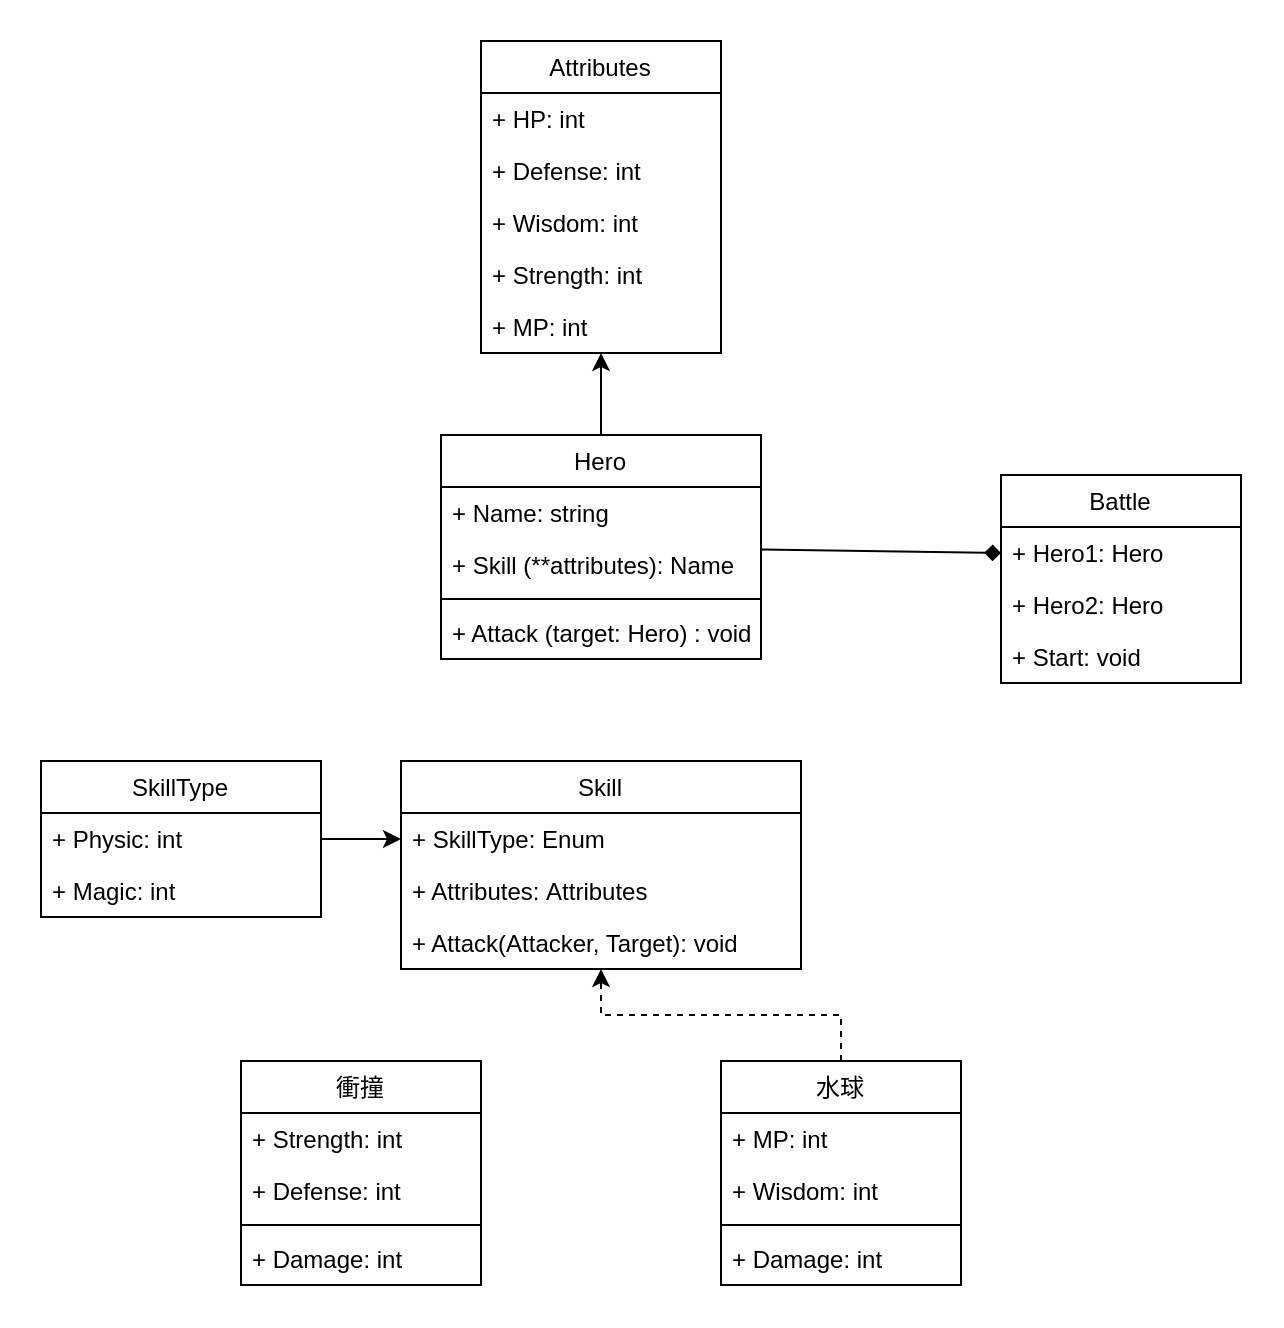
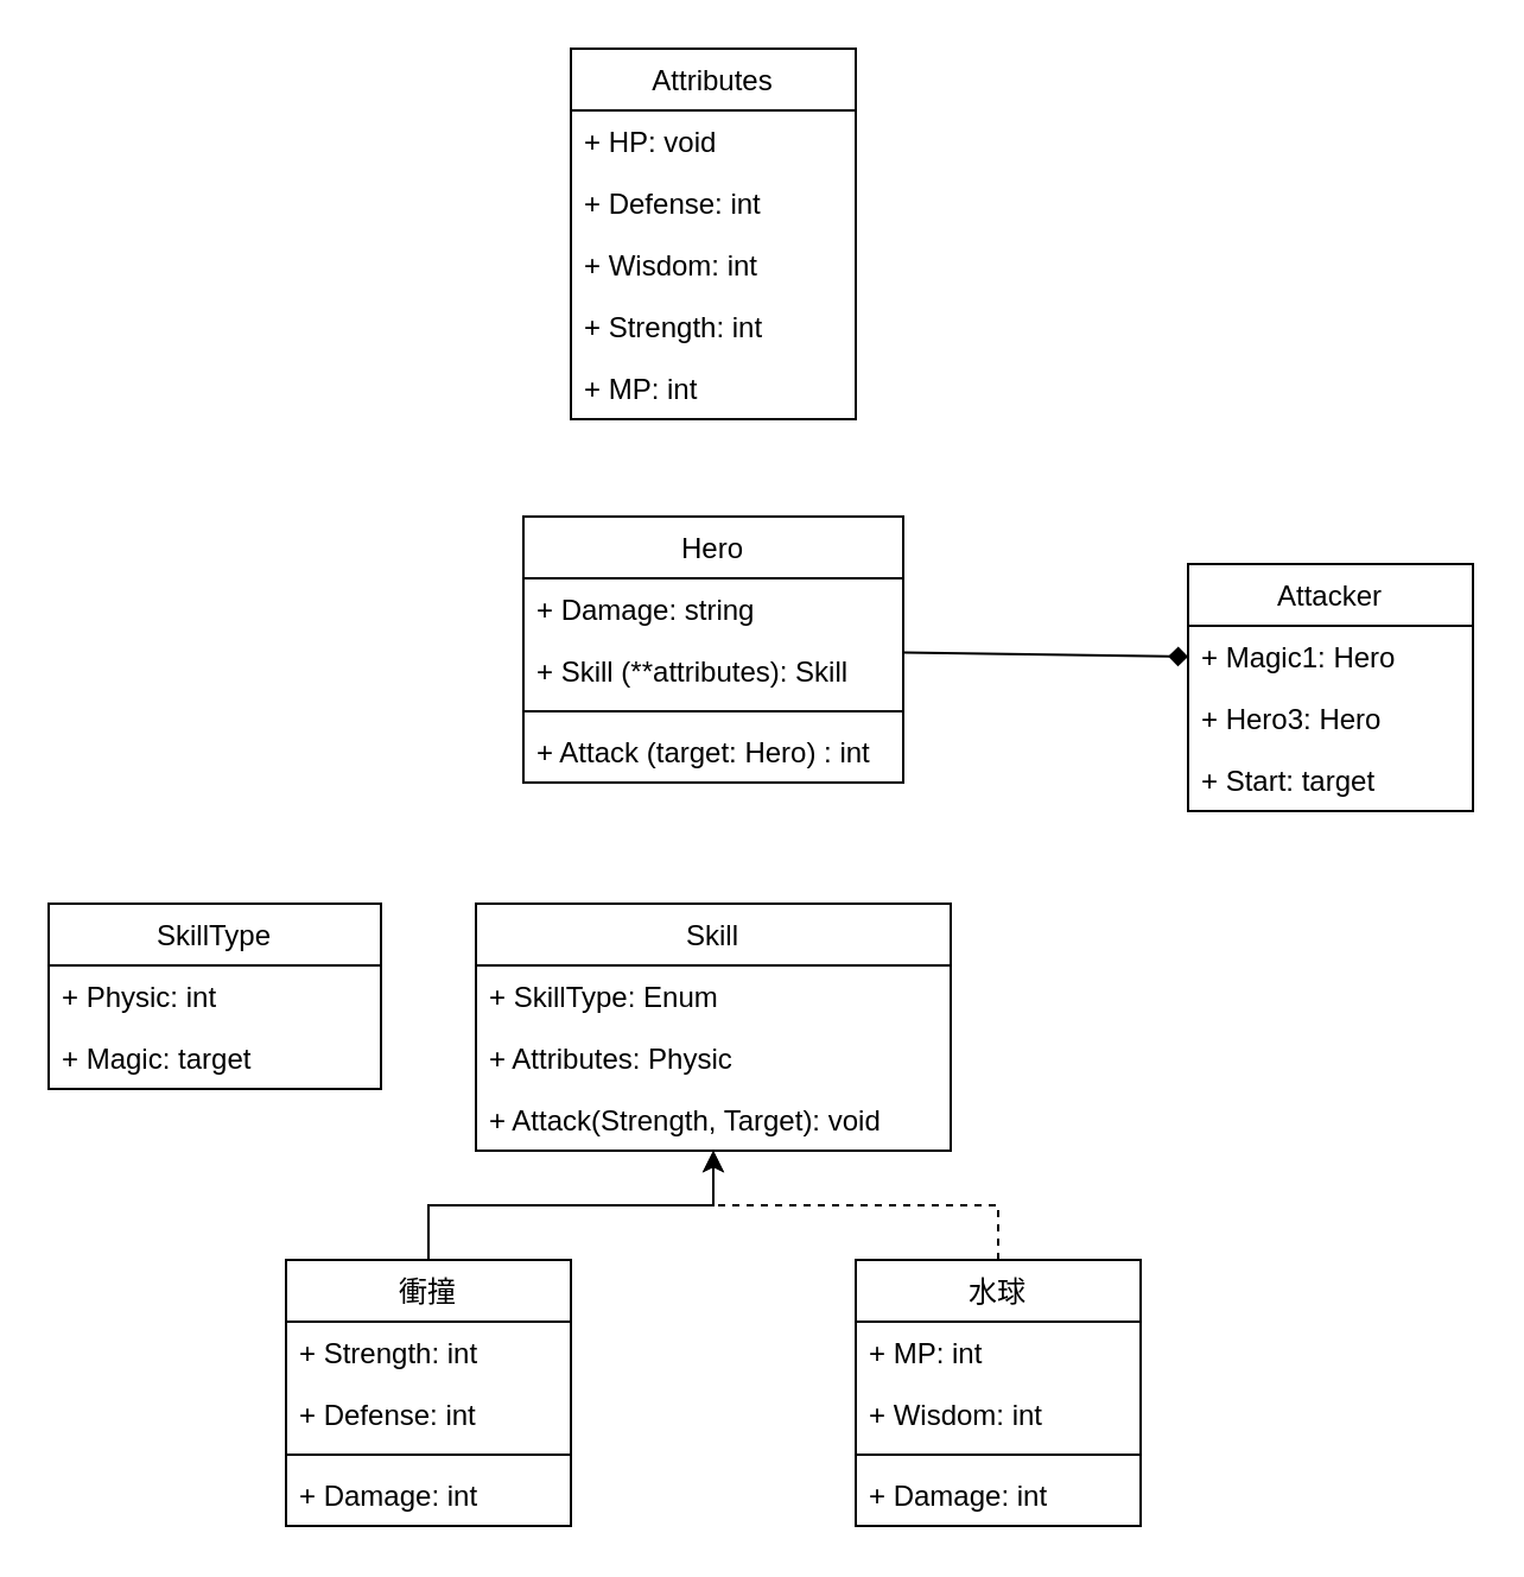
- <mxCell id="29" value="+ HP: int" style="text;strokeColor=none;fillColor=none;align=left;verticalAlign=top;spacingLeft=4;spacingRight=4;overflow=hidden;rotatable=0;points=[[0,0.5],[1,0.5]];portConstraint=eastwest;" parent="28" vertex="1"><mxGeometry y="26" width="120" height="26" as="geometry" /></mxCell>
+ <mxCell id="29" value="+ HP: void" style="text;strokeColor=none;fillColor=none;align=left;verticalAlign=top;spacingLeft=4;spacingRight=4;overflow=hidden;rotatable=0;points=[[0,0.5],[1,0.5]];portConstraint=eastwest;" parent="28" vertex="1"><mxGeometry y="26" width="120" height="26" as="geometry" /></mxCell>
- <mxCell id="2" style="edgeStyle=orthogonalEdgeStyle;rounded=0;orthogonalLoop=1;jettySize=auto;html=1;exitX=0.5;exitY=0;exitDx=0;exitDy=0;" edge="1" parent="1" source="3" target="28"><mxGeometry relative="1" as="geometry" /></mxCell>
- <mxCell id="24" value="Battle" style="swimlane;fontStyle=0;childLayout=stackLayout;horizontal=1;startSize=26;fillColor=none;horizontalStack=0;resizeParent=1;resizeParentMax=0;resizeLast=0;collapsible=1;marginBottom=0;" parent="1" vertex="1"><mxGeometry x="500" y="237" width="120" height="104" as="geometry" /></mxCell>
+ <mxCell id="24" value="Attacker" style="swimlane;fontStyle=0;childLayout=stackLayout;horizontal=1;startSize=26;fillColor=none;horizontalStack=0;resizeParent=1;resizeParentMax=0;resizeLast=0;collapsible=1;marginBottom=0;" parent="1" vertex="1"><mxGeometry x="500" y="237" width="120" height="104" as="geometry" /></mxCell>
- <mxCell id="4" value="+ Name: string" style="text;strokeColor=none;fillColor=none;align=left;verticalAlign=top;spacingLeft=4;spacingRight=4;overflow=hidden;rotatable=0;points=[[0,0.5],[1,0.5]];portConstraint=eastwest;" parent="3" vertex="1"><mxGeometry y="26" width="160" height="26" as="geometry" /></mxCell>
+ <mxCell id="4" value="+ Damage: string" style="text;strokeColor=none;fillColor=none;align=left;verticalAlign=top;spacingLeft=4;spacingRight=4;overflow=hidden;rotatable=0;points=[[0,0.5],[1,0.5]];portConstraint=eastwest;" parent="3" vertex="1"><mxGeometry y="26" width="160" height="26" as="geometry" /></mxCell>
- <mxCell id="25" value="+ Hero1: Hero" style="text;strokeColor=none;fillColor=none;align=left;verticalAlign=top;spacingLeft=4;spacingRight=4;overflow=hidden;rotatable=0;points=[[0,0.5],[1,0.5]];portConstraint=eastwest;" parent="24" vertex="1"><mxGeometry y="26" width="120" height="26" as="geometry" /></mxCell>
+ <mxCell id="25" value="+ Magic1: Hero" style="text;strokeColor=none;fillColor=none;align=left;verticalAlign=top;spacingLeft=4;spacingRight=4;overflow=hidden;rotatable=0;points=[[0,0.5],[1,0.5]];portConstraint=eastwest;" parent="24" vertex="1"><mxGeometry y="26" width="120" height="26" as="geometry" /></mxCell>
- <mxCell id="5" value="+ Skill (**attributes): Name" style="text;strokeColor=none;fillColor=none;align=left;verticalAlign=top;spacingLeft=4;spacingRight=4;overflow=hidden;rotatable=0;points=[[0,0.5],[1,0.5]];portConstraint=eastwest;" parent="3" vertex="1"><mxGeometry y="52" width="160" height="26" as="geometry" /></mxCell>
+ <mxCell id="5" value="+ Skill (**attributes): Skill" style="text;strokeColor=none;fillColor=none;align=left;verticalAlign=top;spacingLeft=4;spacingRight=4;overflow=hidden;rotatable=0;points=[[0,0.5],[1,0.5]];portConstraint=eastwest;" parent="3" vertex="1"><mxGeometry y="52" width="160" height="26" as="geometry" /></mxCell>
- <mxCell id="26" value="+ Hero2: Hero" style="text;strokeColor=none;fillColor=none;align=left;verticalAlign=top;spacingLeft=4;spacingRight=4;overflow=hidden;rotatable=0;points=[[0,0.5],[1,0.5]];portConstraint=eastwest;" parent="24" vertex="1"><mxGeometry y="52" width="120" height="26" as="geometry" /></mxCell>
+ <mxCell id="26" value="+ Hero3: Hero" style="text;strokeColor=none;fillColor=none;align=left;verticalAlign=top;spacingLeft=4;spacingRight=4;overflow=hidden;rotatable=0;points=[[0,0.5],[1,0.5]];portConstraint=eastwest;" parent="24" vertex="1"><mxGeometry y="52" width="120" height="26" as="geometry" /></mxCell>
- <mxCell id="7" value="+ Attack (target: Hero) : void" style="text;strokeColor=none;fillColor=none;align=left;verticalAlign=top;spacingLeft=4;spacingRight=4;overflow=hidden;rotatable=0;points=[[0,0.5],[1,0.5]];portConstraint=eastwest;" parent="3" vertex="1"><mxGeometry y="86" width="160" height="26" as="geometry" /></mxCell>
+ <mxCell id="7" value="+ Attack (target: Hero) : int" style="text;strokeColor=none;fillColor=none;align=left;verticalAlign=top;spacingLeft=4;spacingRight=4;overflow=hidden;rotatable=0;points=[[0,0.5],[1,0.5]];portConstraint=eastwest;" parent="3" vertex="1"><mxGeometry y="86" width="160" height="26" as="geometry" /></mxCell>
- <mxCell id="27" value="+ Start: void" style="text;strokeColor=none;fillColor=none;align=left;verticalAlign=top;spacingLeft=4;spacingRight=4;overflow=hidden;rotatable=0;points=[[0,0.5],[1,0.5]];portConstraint=eastwest;" parent="24" vertex="1"><mxGeometry y="78" width="120" height="26" as="geometry" /></mxCell>
+ <mxCell id="27" value="+ Start: target" style="text;strokeColor=none;fillColor=none;align=left;verticalAlign=top;spacingLeft=4;spacingRight=4;overflow=hidden;rotatable=0;points=[[0,0.5],[1,0.5]];portConstraint=eastwest;" parent="24" vertex="1"><mxGeometry y="78" width="120" height="26" as="geometry" /></mxCell>
- <mxCell id="37" style="edgeStyle=orthogonalEdgeStyle;rounded=0;orthogonalLoop=1;jettySize=auto;html=1;exitX=1;exitY=0.5;exitDx=0;exitDy=0;entryX=0;entryY=0.5;entryDx=0;entryDy=0;" edge="1" parent="1" source="35" target="21"><mxGeometry relative="1" as="geometry" /></mxCell>
- <mxCell id="36" value="+ Magic: int" style="text;strokeColor=none;fillColor=none;align=left;verticalAlign=top;spacingLeft=4;spacingRight=4;overflow=hidden;rotatable=0;points=[[0,0.5],[1,0.5]];portConstraint=eastwest;" parent="34" vertex="1"><mxGeometry y="52" width="140" height="26" as="geometry" /></mxCell>
+ <mxCell id="36" value="+ Magic: target" style="text;strokeColor=none;fillColor=none;align=left;verticalAlign=top;spacingLeft=4;spacingRight=4;overflow=hidden;rotatable=0;points=[[0,0.5],[1,0.5]];portConstraint=eastwest;" parent="34" vertex="1"><mxGeometry y="52" width="140" height="26" as="geometry" /></mxCell>
- <mxCell id="22" value="+ Attributes: Attributes" style="text;strokeColor=none;fillColor=none;align=left;verticalAlign=top;spacingLeft=4;spacingRight=4;overflow=hidden;rotatable=0;points=[[0,0.5],[1,0.5]];portConstraint=eastwest;" parent="20" vertex="1"><mxGeometry y="52" width="200" height="26" as="geometry" /></mxCell>
+ <mxCell id="22" value="+ Attributes: Physic" style="text;strokeColor=none;fillColor=none;align=left;verticalAlign=top;spacingLeft=4;spacingRight=4;overflow=hidden;rotatable=0;points=[[0,0.5],[1,0.5]];portConstraint=eastwest;" parent="20" vertex="1"><mxGeometry y="52" width="200" height="26" as="geometry" /></mxCell>
- <mxCell id="23" value="+ Attack(Attacker, Target): void" style="text;strokeColor=none;fillColor=none;align=left;verticalAlign=top;spacingLeft=4;spacingRight=4;overflow=hidden;rotatable=0;points=[[0,0.5],[1,0.5]];portConstraint=eastwest;" parent="20" vertex="1"><mxGeometry y="78" width="200" height="26" as="geometry" /></mxCell>
+ <mxCell id="23" value="+ Attack(Strength, Target): void" style="text;strokeColor=none;fillColor=none;align=left;verticalAlign=top;spacingLeft=4;spacingRight=4;overflow=hidden;rotatable=0;points=[[0,0.5],[1,0.5]];portConstraint=eastwest;" parent="20" vertex="1"><mxGeometry y="78" width="200" height="26" as="geometry" /></mxCell>
+ <mxCell id="8" style="edgeStyle=orthogonalEdgeStyle;rounded=0;orthogonalLoop=1;jettySize=auto;html=1;exitX=0.5;exitY=0;exitDx=0;exitDy=0;" edge="1" parent="1" source="9" target="20"><mxGeometry relative="1" as="geometry" /></mxCell>
